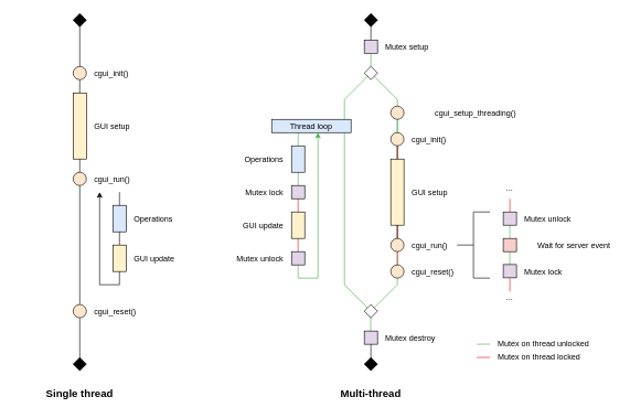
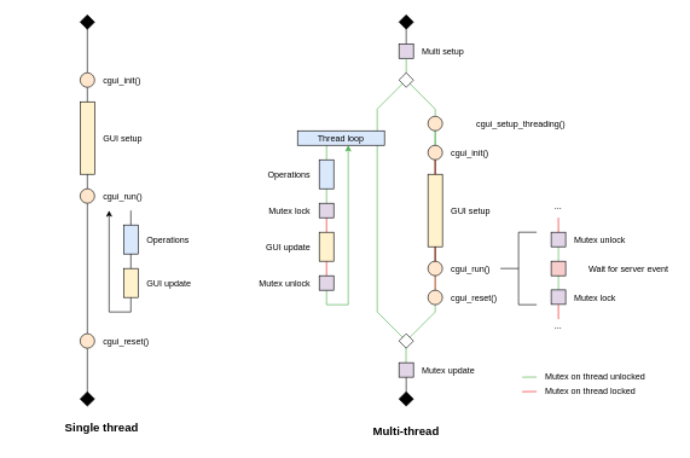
- <mxCell id="36" value="Mutex setup" style="text;html=1;align=left;verticalAlign=bottom;whiteSpace=wrap;rounded=0;" vertex="1" parent="1"><mxGeometry x="580" y="60" width="100" height="20" as="geometry" /></mxCell>
+ <mxCell id="36" value="Multi setup" style="text;html=1;align=left;verticalAlign=bottom;whiteSpace=wrap;rounded=0;" vertex="1" parent="1"><mxGeometry x="580" y="60" width="100" height="20" as="geometry" /></mxCell>
- <mxCell id="44" value="Mutex destroy" style="text;html=1;align=left;verticalAlign=bottom;whiteSpace=wrap;rounded=0;" vertex="1" parent="1"><mxGeometry x="580" y="500" width="100" height="20" as="geometry" /></mxCell>
+ <mxCell id="44" value="Mutex update" style="text;html=1;align=left;verticalAlign=bottom;whiteSpace=wrap;rounded=0;" vertex="1" parent="1"><mxGeometry x="580" y="500" width="100" height="20" as="geometry" /></mxCell>
- <mxCell id="81" value="&lt;div style=&quot;font-size: 16px;&quot;&gt;&lt;b style=&quot;font-size: 16px;&quot;&gt;Single thread&lt;/b&gt;&lt;/div&gt;" style="text;html=1;align=center;verticalAlign=middle;whiteSpace=wrap;rounded=0;fontSize=16;" vertex="1" parent="1"><mxGeometry x="20" y="580" width="200" height="30" as="geometry" /></mxCell>
+ <mxCell id="81" value="&lt;div style=&quot;font-size: 16px;&quot;&gt;&lt;b style=&quot;font-size: 16px;&quot;&gt;Single thread&lt;/b&gt;&lt;/div&gt;" style="text;html=1;align=center;verticalAlign=middle;whiteSpace=wrap;rounded=0;fontSize=16;" vertex="1" parent="1"><mxGeometry x="40" y="575" width="200" height="30" as="geometry" /></mxCell>
